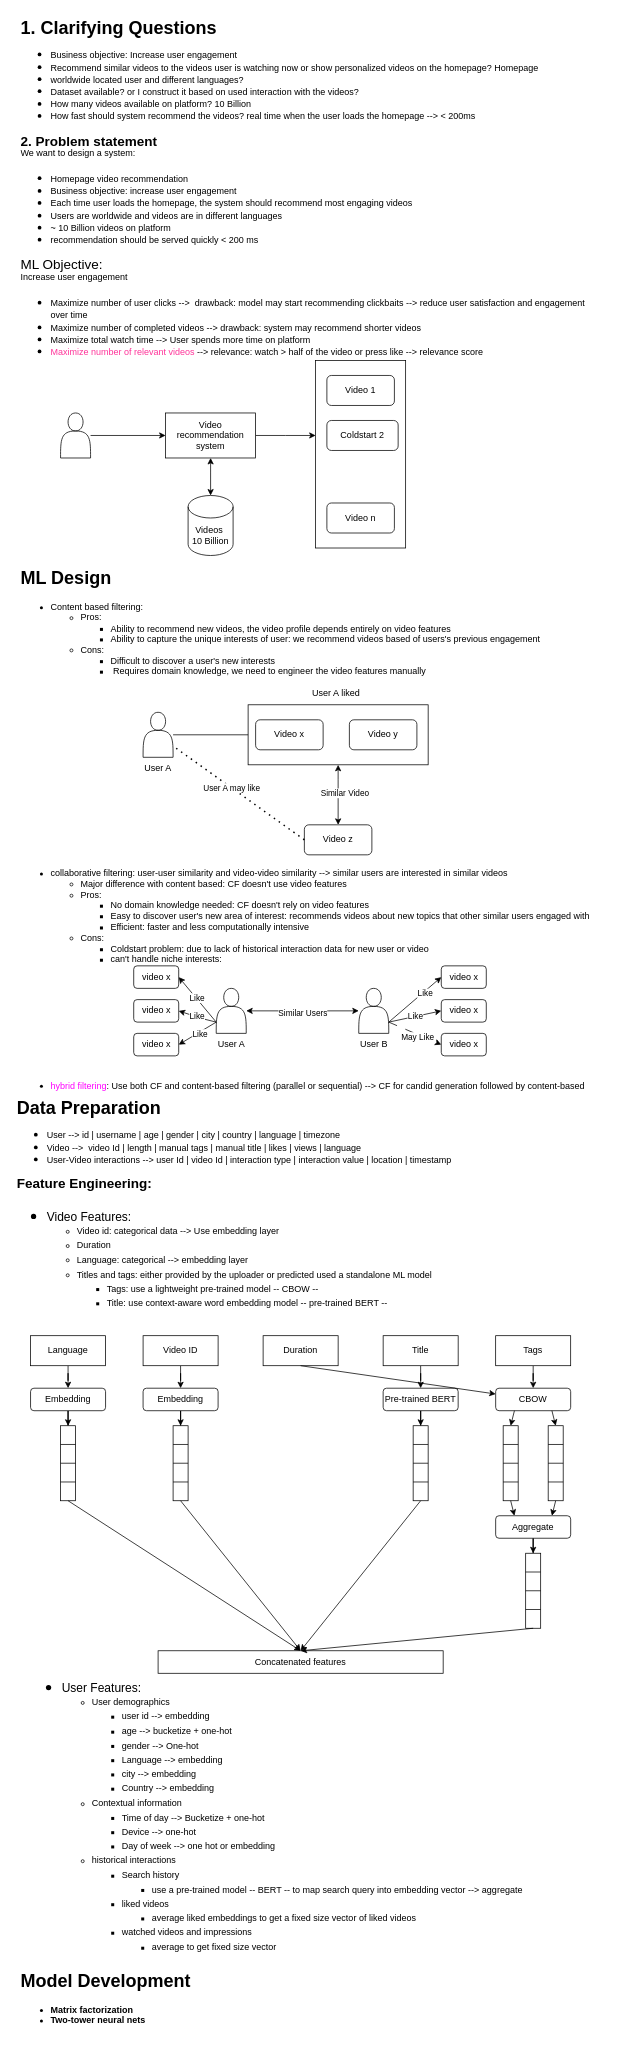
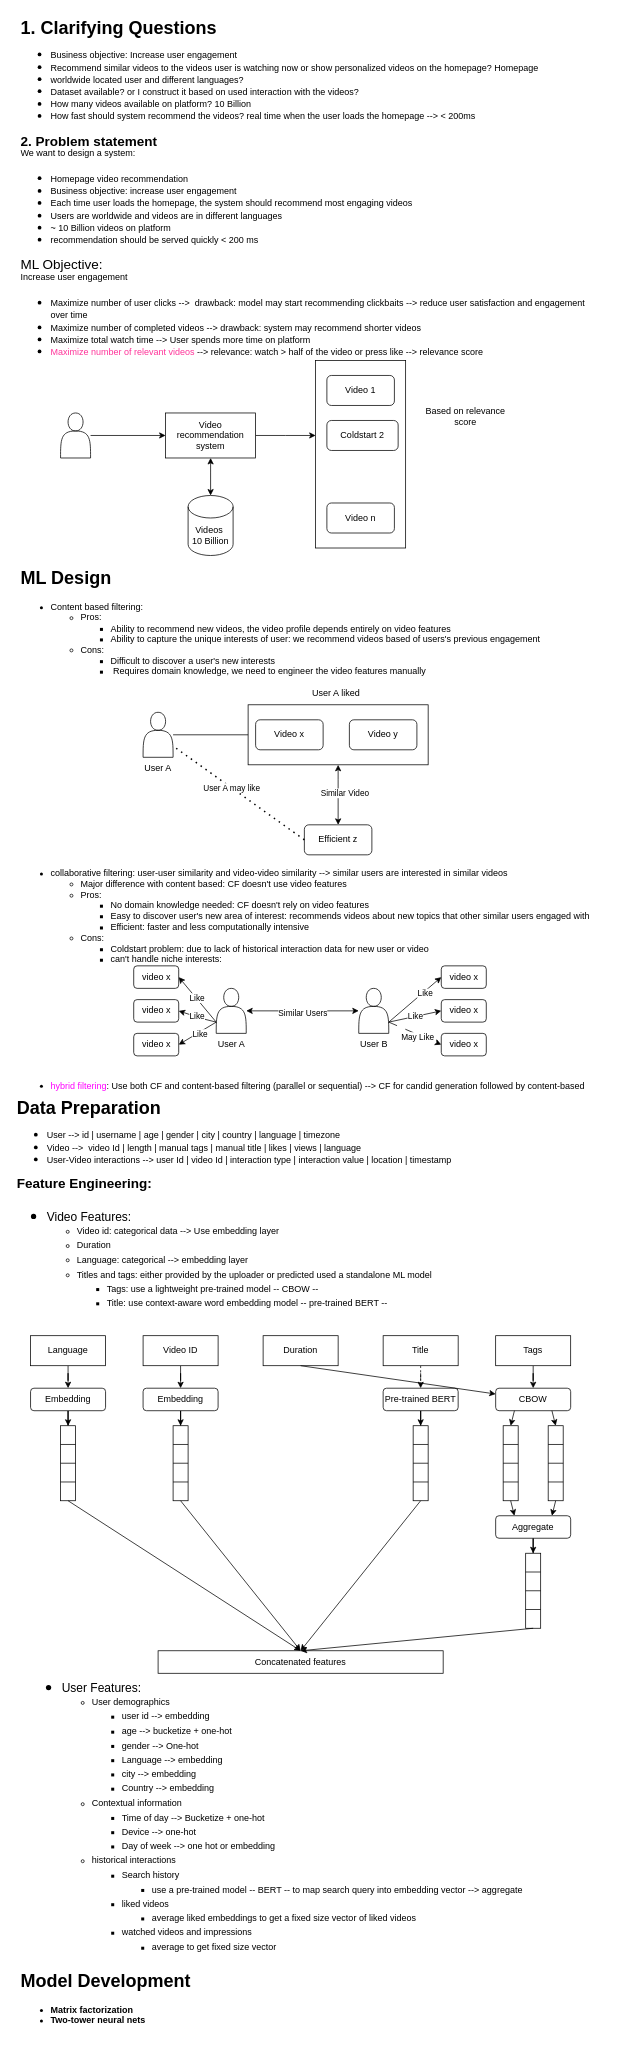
+ <mxCell id="12" value="Based on relevance score" style="text;html=1;align=center;verticalAlign=middle;whiteSpace=wrap;rounded=0;" vertex="1" parent="4"><mxGeometry x="480" y="60" width="120" height="30" as="geometry" /></mxCell>
- <mxCell id="24" value="Video z" style="rounded=1;whiteSpace=wrap;html=1;" vertex="1" parent="16"><mxGeometry x="215" y="190" width="90" height="40" as="geometry" /></mxCell>
+ <mxCell id="24" value="Efficient z" style="rounded=1;whiteSpace=wrap;html=1;" vertex="1" parent="16"><mxGeometry x="215" y="190" width="90" height="40" as="geometry" /></mxCell>
- <mxCell id="60" value="" style="edgeStyle=orthogonalEdgeStyle;rounded=0;orthogonalLoop=1;jettySize=auto;html=1;" edge="1" parent="54" source="61" target="67"><mxGeometry relative="1" as="geometry" /></mxCell>
+ <mxCell id="60" value="" style="edgeStyle=orthogonalEdgeStyle;rounded=0;orthogonalLoop=1;jettySize=auto;html=1;dashed=1;" edge="1" parent="54" source="61" target="67"><mxGeometry relative="1" as="geometry" /></mxCell>
